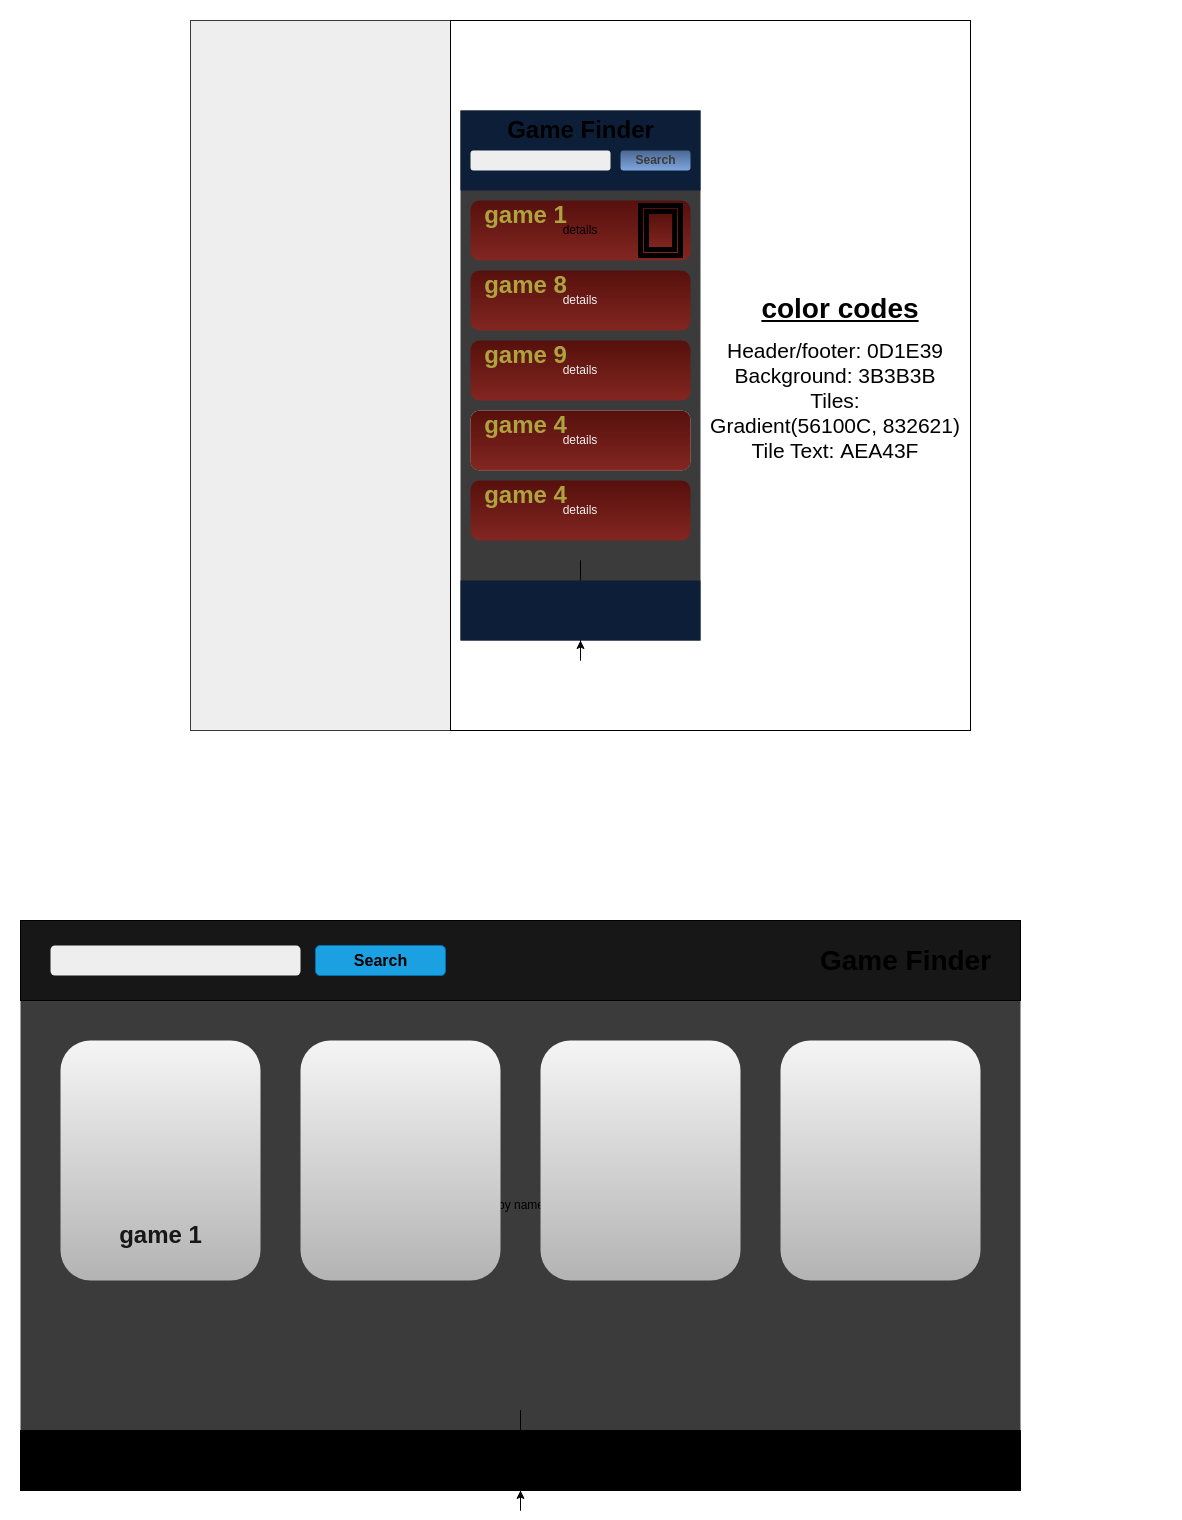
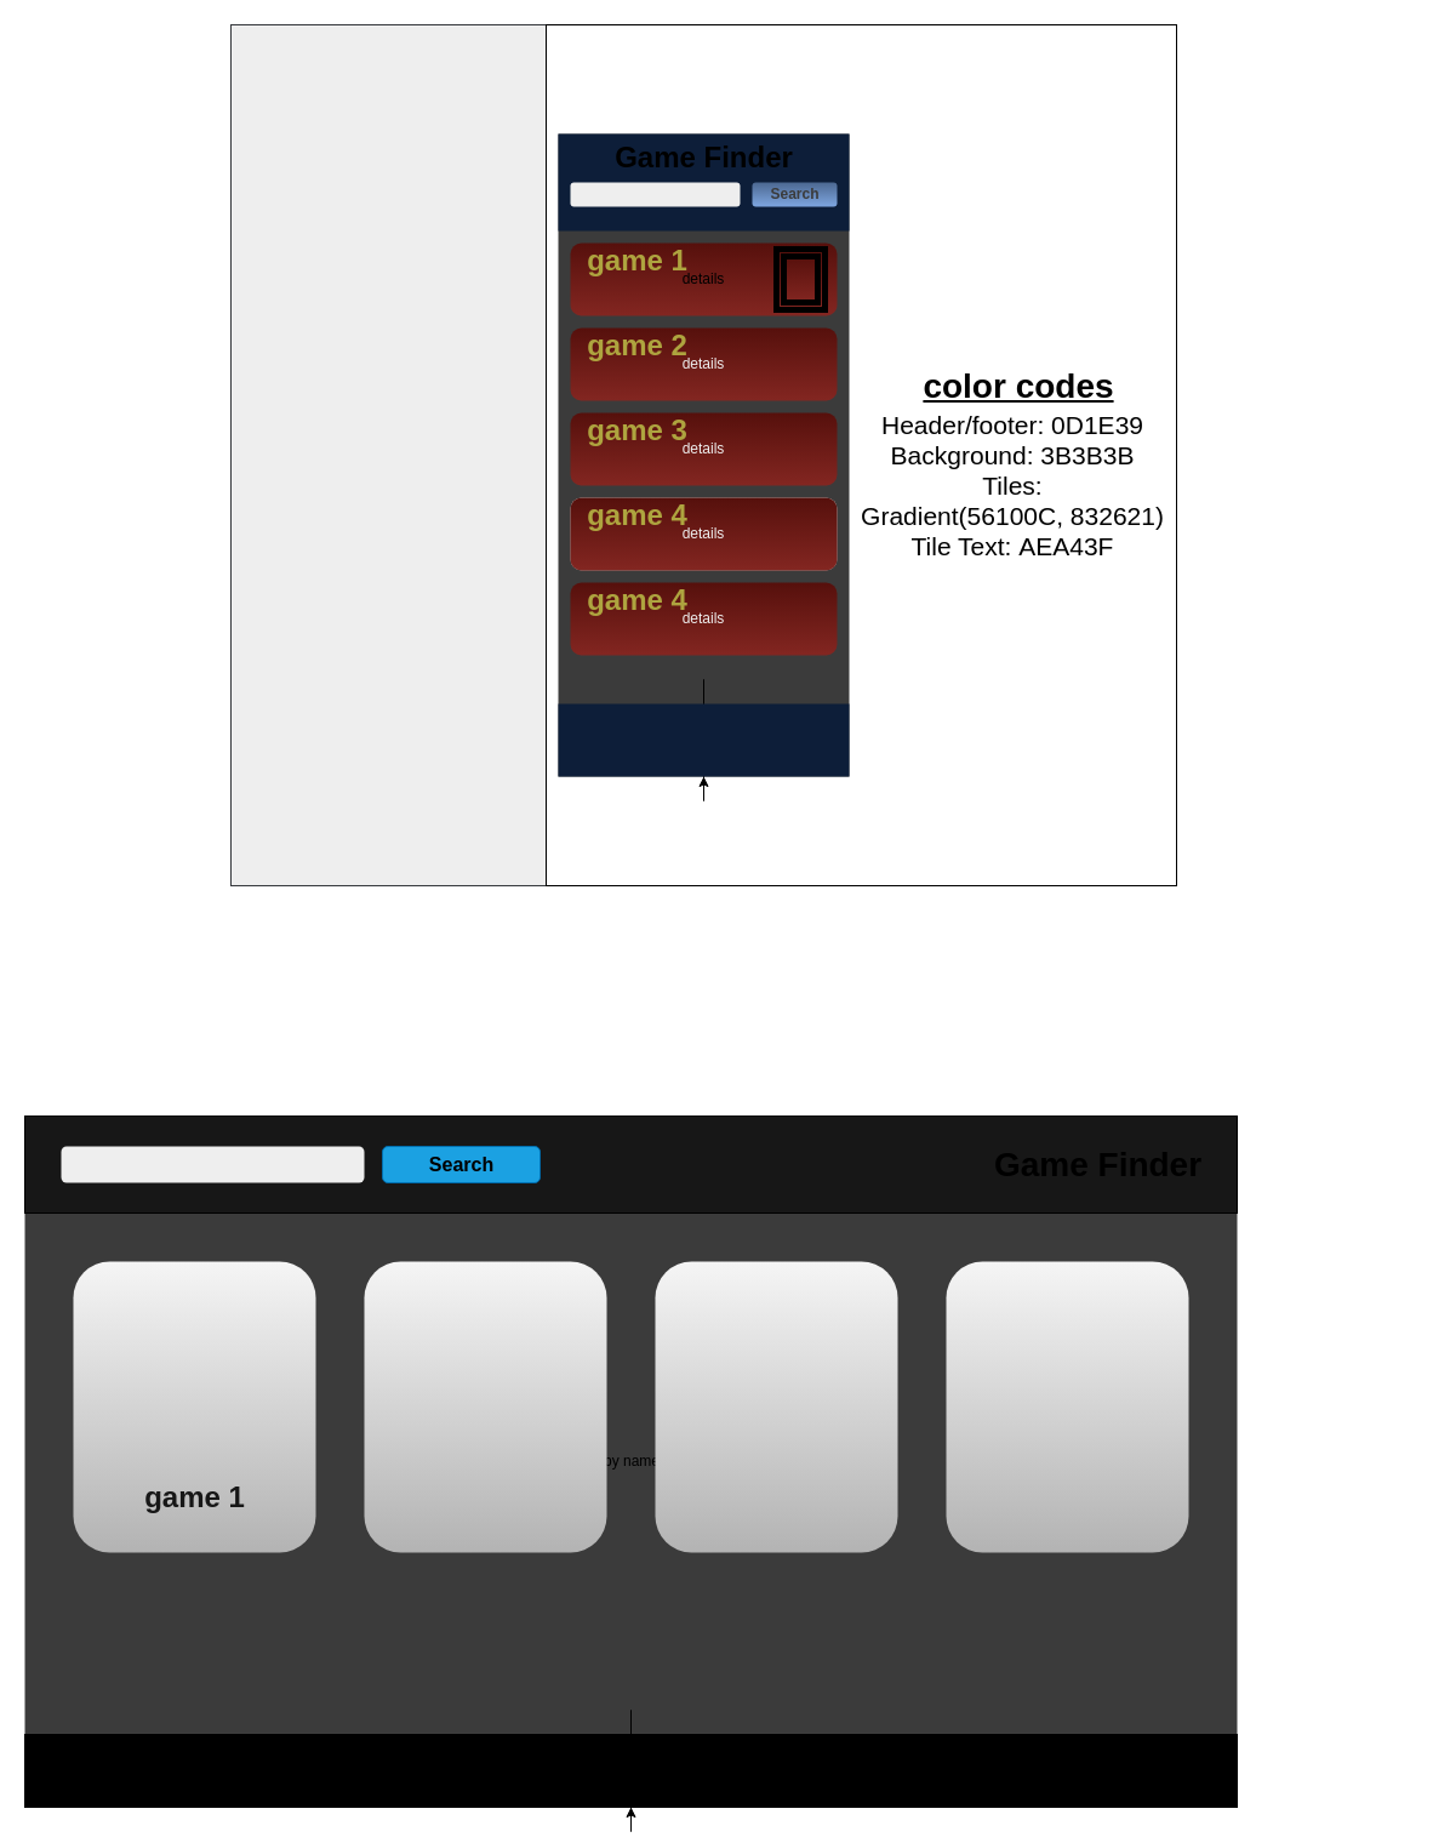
- <mxCell id="30" value="game 8" style="text;strokeColor=none;fillColor=none;html=1;fontSize=24;fontStyle=1;verticalAlign=middle;align=center;fontColor=#AEA43F;" vertex="1" parent="1"><mxGeometry x="470" y="270" width="110" height="30" as="geometry" /></mxCell>
+ <mxCell id="30" value="game 2" style="text;strokeColor=none;fillColor=none;html=1;fontSize=24;fontStyle=1;verticalAlign=middle;align=center;fontColor=#AEA43F;" vertex="1" parent="1"><mxGeometry x="470" y="270" width="110" height="30" as="geometry" /></mxCell>
- <mxCell id="37" value="color codes" style="text;html=1;strokeColor=none;fillColor=none;align=center;verticalAlign=middle;whiteSpace=wrap;rounded=0;fontSize=28;fontStyle=5" vertex="1" parent="1"><mxGeometry x="760" y="285" width="160" height="45" as="geometry" /></mxCell>
+ <mxCell id="37" value="color codes" style="text;html=1;strokeColor=none;fillColor=none;align=center;verticalAlign=middle;whiteSpace=wrap;rounded=0;fontSize=28;fontStyle=5" vertex="1" parent="1"><mxGeometry x="760" y="295" width="160" height="45" as="geometry" /></mxCell>
- <mxCell id="31" value="game 9" style="text;strokeColor=none;fillColor=none;html=1;fontSize=24;fontStyle=1;verticalAlign=middle;align=center;fontColor=#AEA43F;" vertex="1" parent="1"><mxGeometry x="470" y="340" width="110" height="30" as="geometry" /></mxCell>
+ <mxCell id="31" value="game 3" style="text;strokeColor=none;fillColor=none;html=1;fontSize=24;fontStyle=1;verticalAlign=middle;align=center;fontColor=#AEA43F;" vertex="1" parent="1"><mxGeometry x="470" y="340" width="110" height="30" as="geometry" /></mxCell>
